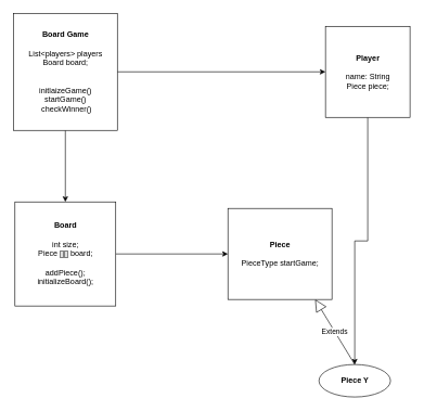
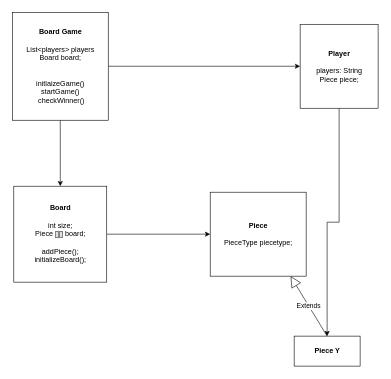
- <mxCell id="6" value="&lt;b&gt;Player&lt;/b&gt;&lt;br&gt;&lt;br&gt;name: String&lt;br&gt;Piece piece;" style="html=1;" parent="1" vertex="1"><mxGeometry x="500" y="40" width="130" height="140" as="geometry" /></mxCell>
+ <mxCell id="6" value="&lt;b&gt;Player&lt;/b&gt;&lt;br&gt;&lt;br&gt;players: String&lt;br&gt;Piece piece;" style="html=1;" parent="1" vertex="1"><mxGeometry x="500" y="40" width="130" height="140" as="geometry" /></mxCell>
- <mxCell id="9" value="&lt;b&gt;Piece&lt;/b&gt;&lt;br&gt;&lt;br&gt;PieceType startGame;" style="html=1;" parent="1" vertex="1"><mxGeometry x="350" y="320" width="160" height="140" as="geometry" /></mxCell>
+ <mxCell id="9" value="&lt;b&gt;Piece&lt;/b&gt;&lt;br&gt;&lt;br&gt;PieceType piecetype;" style="html=1;" parent="1" vertex="1"><mxGeometry x="350" y="320" width="160" height="140" as="geometry" /></mxCell>
- <mxCell id="10" value="&lt;b&gt;Piece Y&lt;/b&gt;" style="ellipse;html=1;" parent="1" vertex="1"><mxGeometry x="490" y="560" width="110" height="50" as="geometry" /></mxCell>
+ <mxCell id="10" value="&lt;b&gt;Piece Y&lt;/b&gt;" style="html=1;" parent="1" vertex="1"><mxGeometry x="490" y="560" width="110" height="50" as="geometry" /></mxCell>
